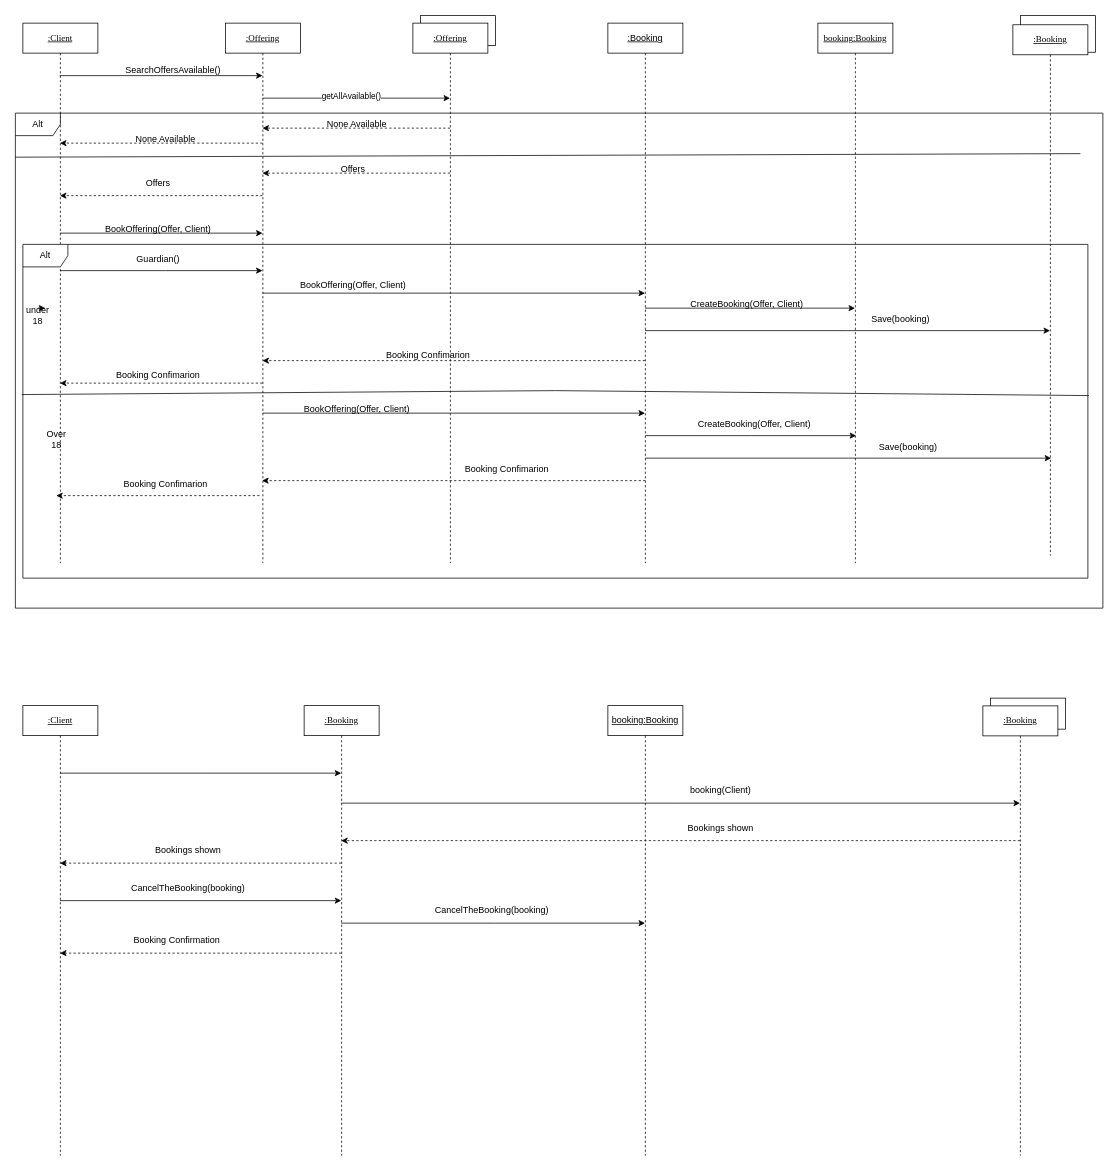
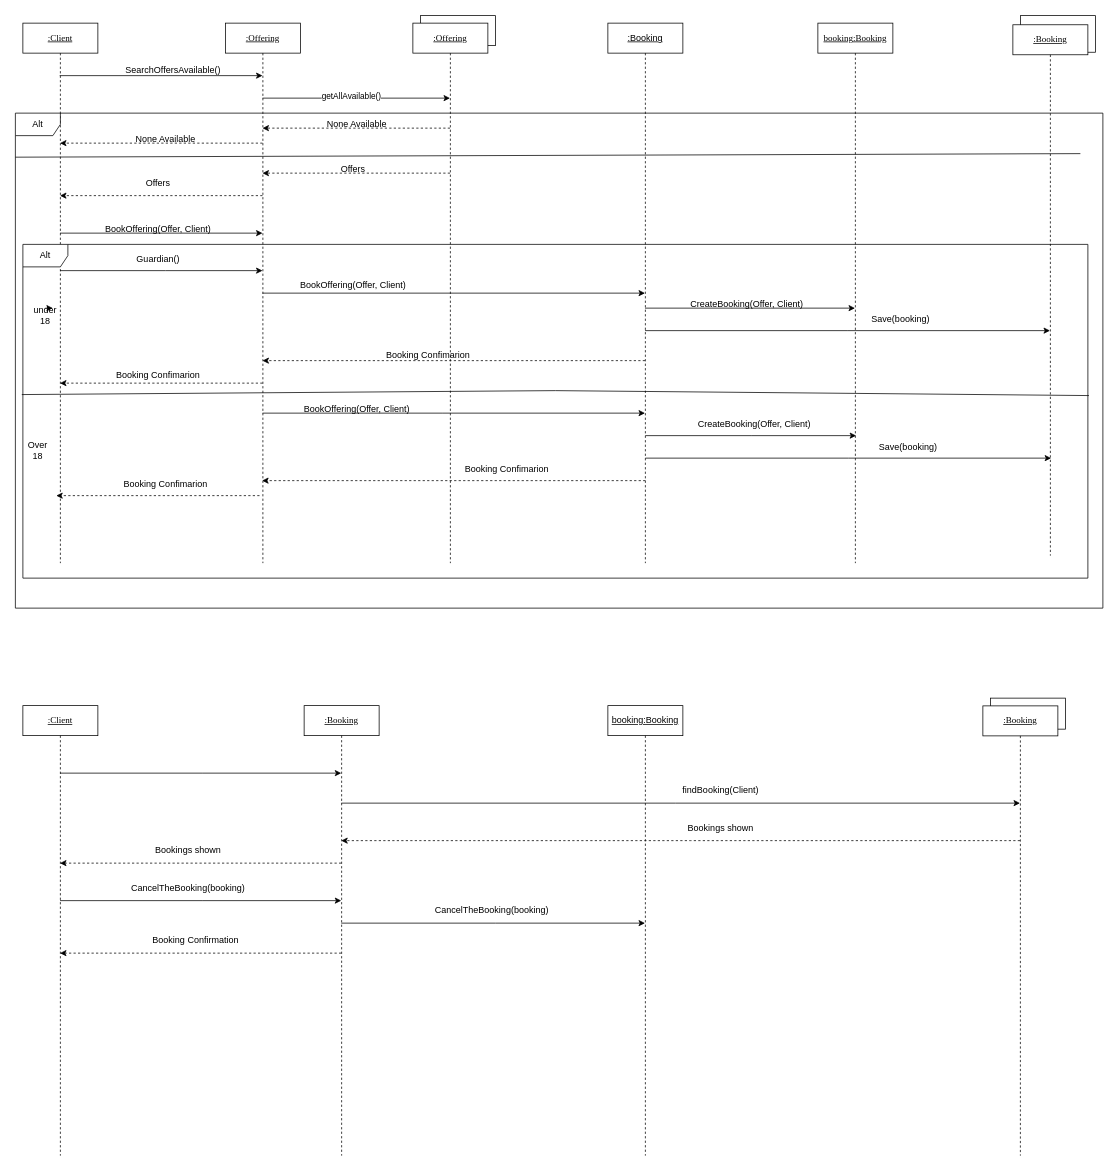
- <mxCell id="51" value="under 18" style="text;html=1;align=center;verticalAlign=middle;whiteSpace=wrap;rounded=0;" vertex="1" parent="1"><mxGeometry x="30" y="410" width="40" height="20" as="geometry" /></mxCell>
+ <mxCell id="51" value="under 18" style="text;html=1;align=center;verticalAlign=middle;whiteSpace=wrap;rounded=0;" vertex="1" parent="1"><mxGeometry x="40" y="410" width="40" height="20" as="geometry" /></mxCell>
- <mxCell id="53" value="Over 18" style="text;html=1;align=center;verticalAlign=middle;whiteSpace=wrap;rounded=0;" vertex="1" parent="1"><mxGeometry x="55" y="575" width="40" height="20" as="geometry" /></mxCell>
+ <mxCell id="53" value="Over 18" style="text;html=1;align=center;verticalAlign=middle;whiteSpace=wrap;rounded=0;" vertex="1" parent="1"><mxGeometry x="30" y="590" width="40" height="20" as="geometry" /></mxCell>
- <mxCell id="62" value="booking(Client)" style="text;html=1;align=center;verticalAlign=middle;resizable=0;points=[];autosize=1;strokeColor=none;fillColor=none;" vertex="1" parent="1"><mxGeometry x="900" y="1038" width="120" height="30" as="geometry" /></mxCell>
+ <mxCell id="62" value="findBooking(Client)" style="text;html=1;align=center;verticalAlign=middle;resizable=0;points=[];autosize=1;strokeColor=none;fillColor=none;" vertex="1" parent="1"><mxGeometry x="900" y="1038" width="120" height="30" as="geometry" /></mxCell>
- <mxCell id="72" value="Booking Confirmation" style="text;html=1;align=center;verticalAlign=middle;resizable=0;points=[];autosize=1;strokeColor=none;fillColor=none;" vertex="1" parent="1"><mxGeometry x="165" y="1238" width="140" height="30" as="geometry" /></mxCell>
+ <mxCell id="72" value="Booking Confirmation" style="text;html=1;align=center;verticalAlign=middle;resizable=0;points=[];autosize=1;strokeColor=none;fillColor=none;" vertex="1" parent="1"><mxGeometry x="190" y="1238" width="140" height="30" as="geometry" /></mxCell>
